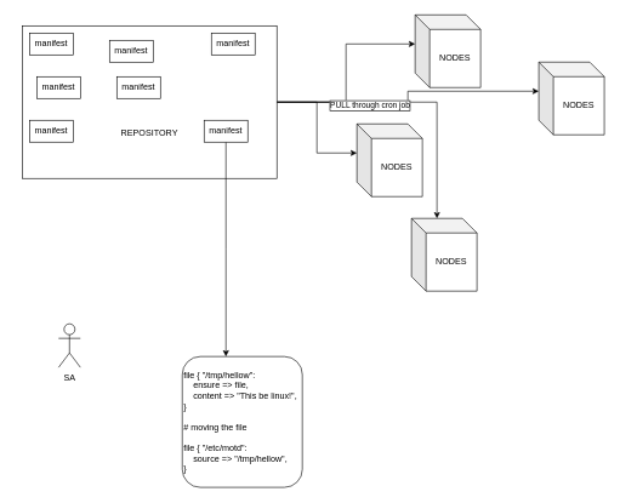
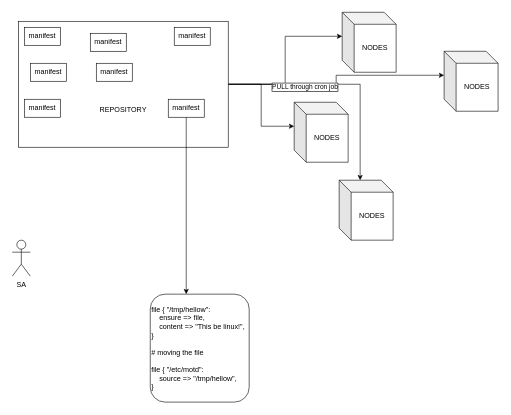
- <mxCell id="16" value="SA" style="shape=umlActor;verticalLabelPosition=bottom;verticalAlign=top;html=1;outlineConnect=0;" vertex="1" parent="1"><mxGeometry x="80" y="445" width="30" height="60" as="geometry" /></mxCell>
+ <mxCell id="16" value="SA" style="shape=umlActor;verticalLabelPosition=bottom;verticalAlign=top;html=1;outlineConnect=0;" vertex="1" parent="1"><mxGeometry x="20" y="400" width="30" height="60" as="geometry" /></mxCell>
